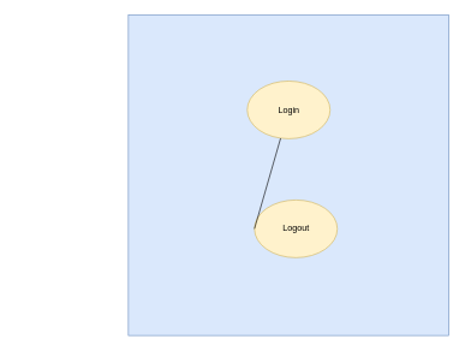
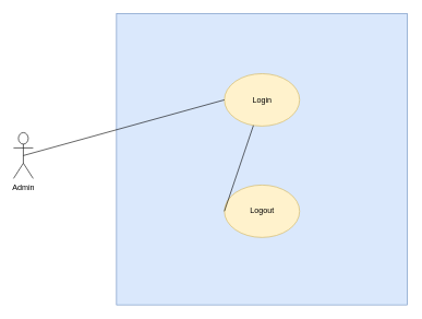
+ <mxCell id="6" value="" style="endArrow=none;html=1;rounded=0;entryX=0.5;entryY=0.5;entryDx=0;entryDy=0;entryPerimeter=0;exitX=0;exitY=0.5;exitDx=0;exitDy=0;" edge="1" parent="1" source="4" target="2"><mxGeometry width="50" height="50" relative="1" as="geometry"><mxPoint x="300" y="252" as="sourcePoint" /><mxPoint x="350" y="202" as="targetPoint" /></mxGeometry></mxCell>
+ <mxCell id="2" value="Admin" style="shape=umlActor;verticalLabelPosition=bottom;verticalAlign=top;html=1;outlineConnect=0;" parent="1" vertex="1"><mxGeometry x="20" y="202" width="30" height="70" as="geometry" /></mxCell>
- <mxCell id="5" value="Logout" style="ellipse;whiteSpace=wrap;html=1;fillColor=#fff2cc;strokeColor=#d6b656;" vertex="1" parent="1"><mxGeometry x="352.5" y="277" width="115" height="80" as="geometry" /></mxCell>
+ <mxCell id="5" value="Logout" style="ellipse;whiteSpace=wrap;html=1;fillColor=#fff2cc;strokeColor=#d6b656;" vertex="1" parent="1"><mxGeometry x="342.5" y="282" width="115" height="80" as="geometry" /></mxCell>
